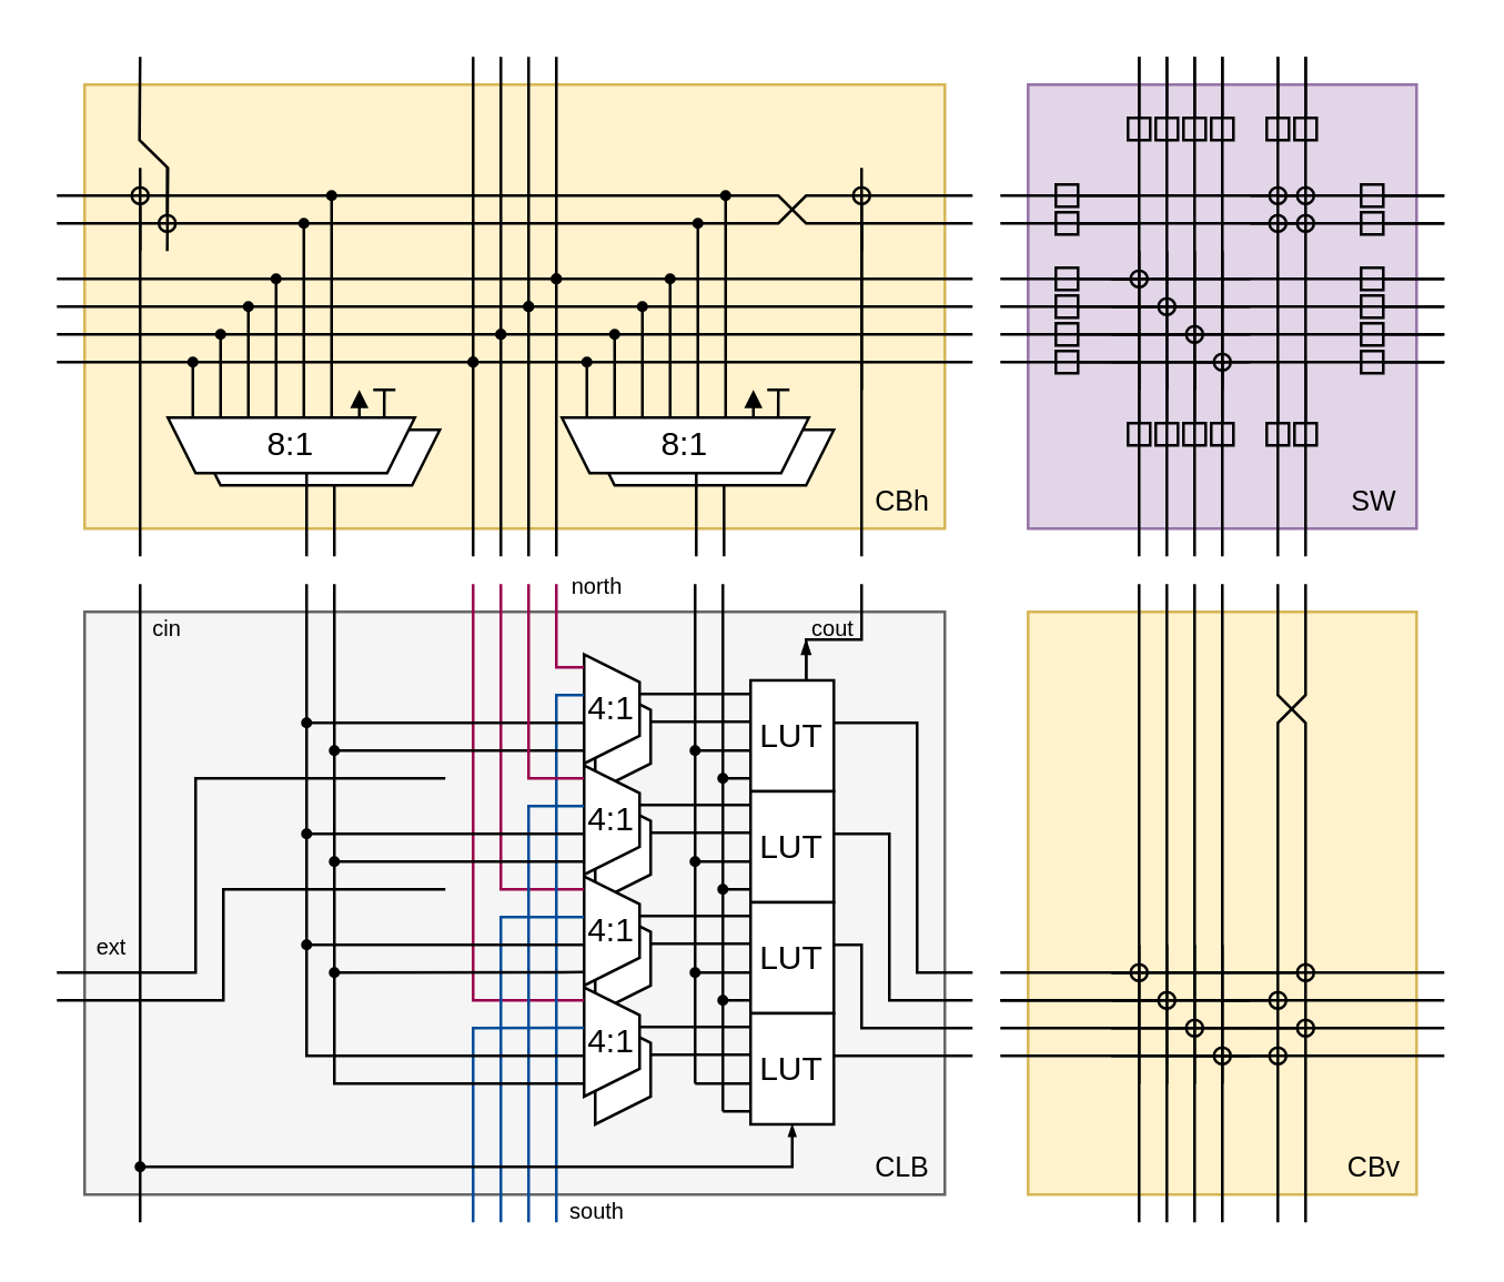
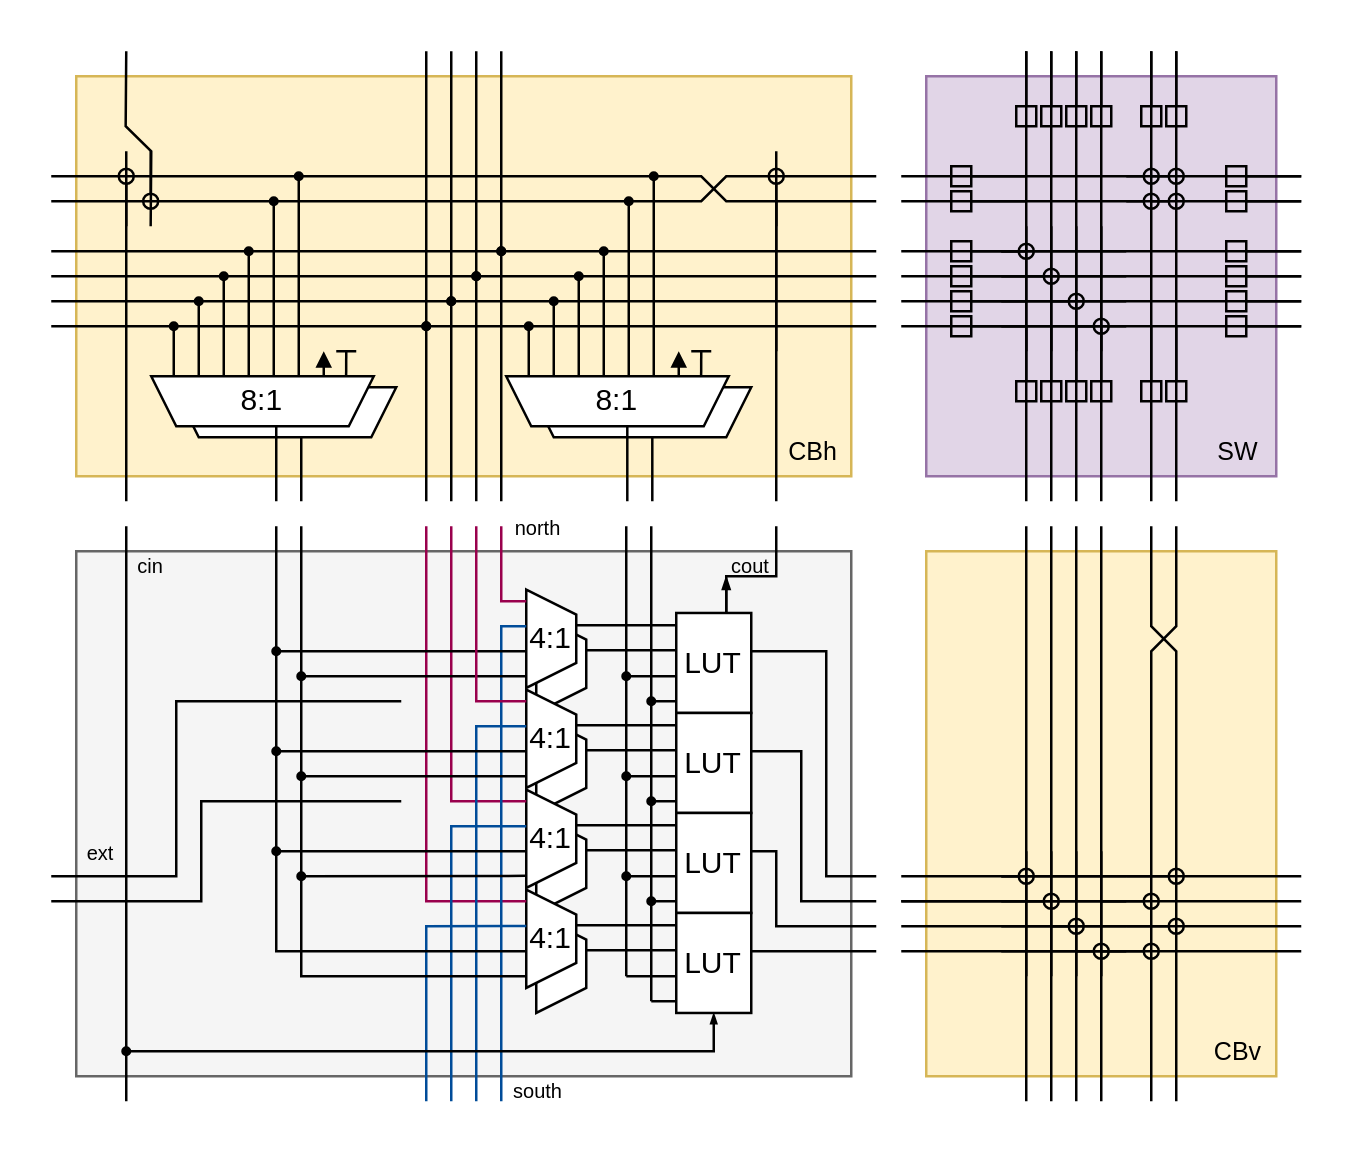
- <mxCell id="197" value="CLB" style="text;html=1;strokeColor=none;fillColor=none;align=center;verticalAlign=middle;whiteSpace=wrap;rounded=0;strokeWidth=2;fontSize=10;" parent="1" vertex="1"><mxGeometry x="310" y="410" width="30" height="20" as="geometry" /></mxCell>
